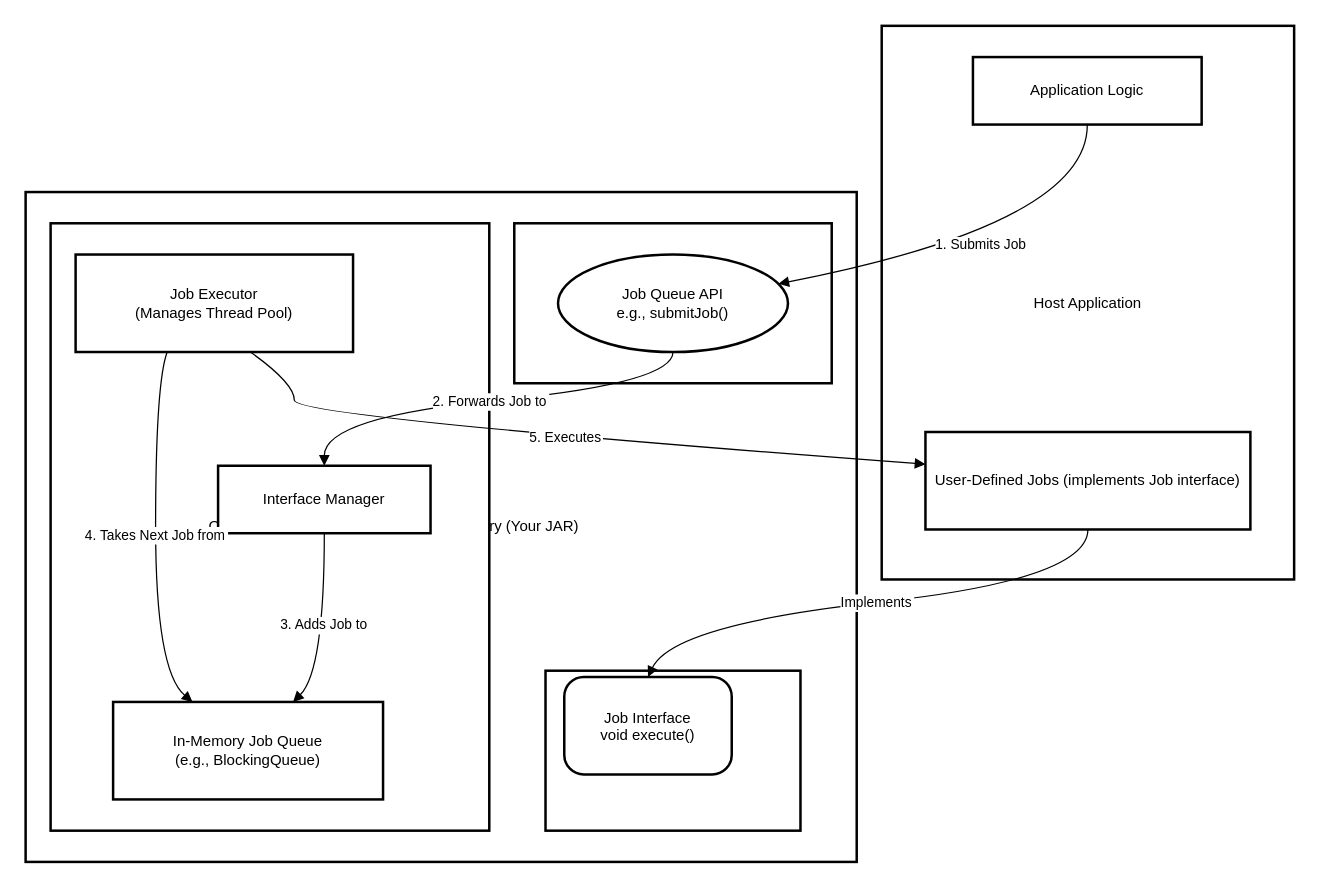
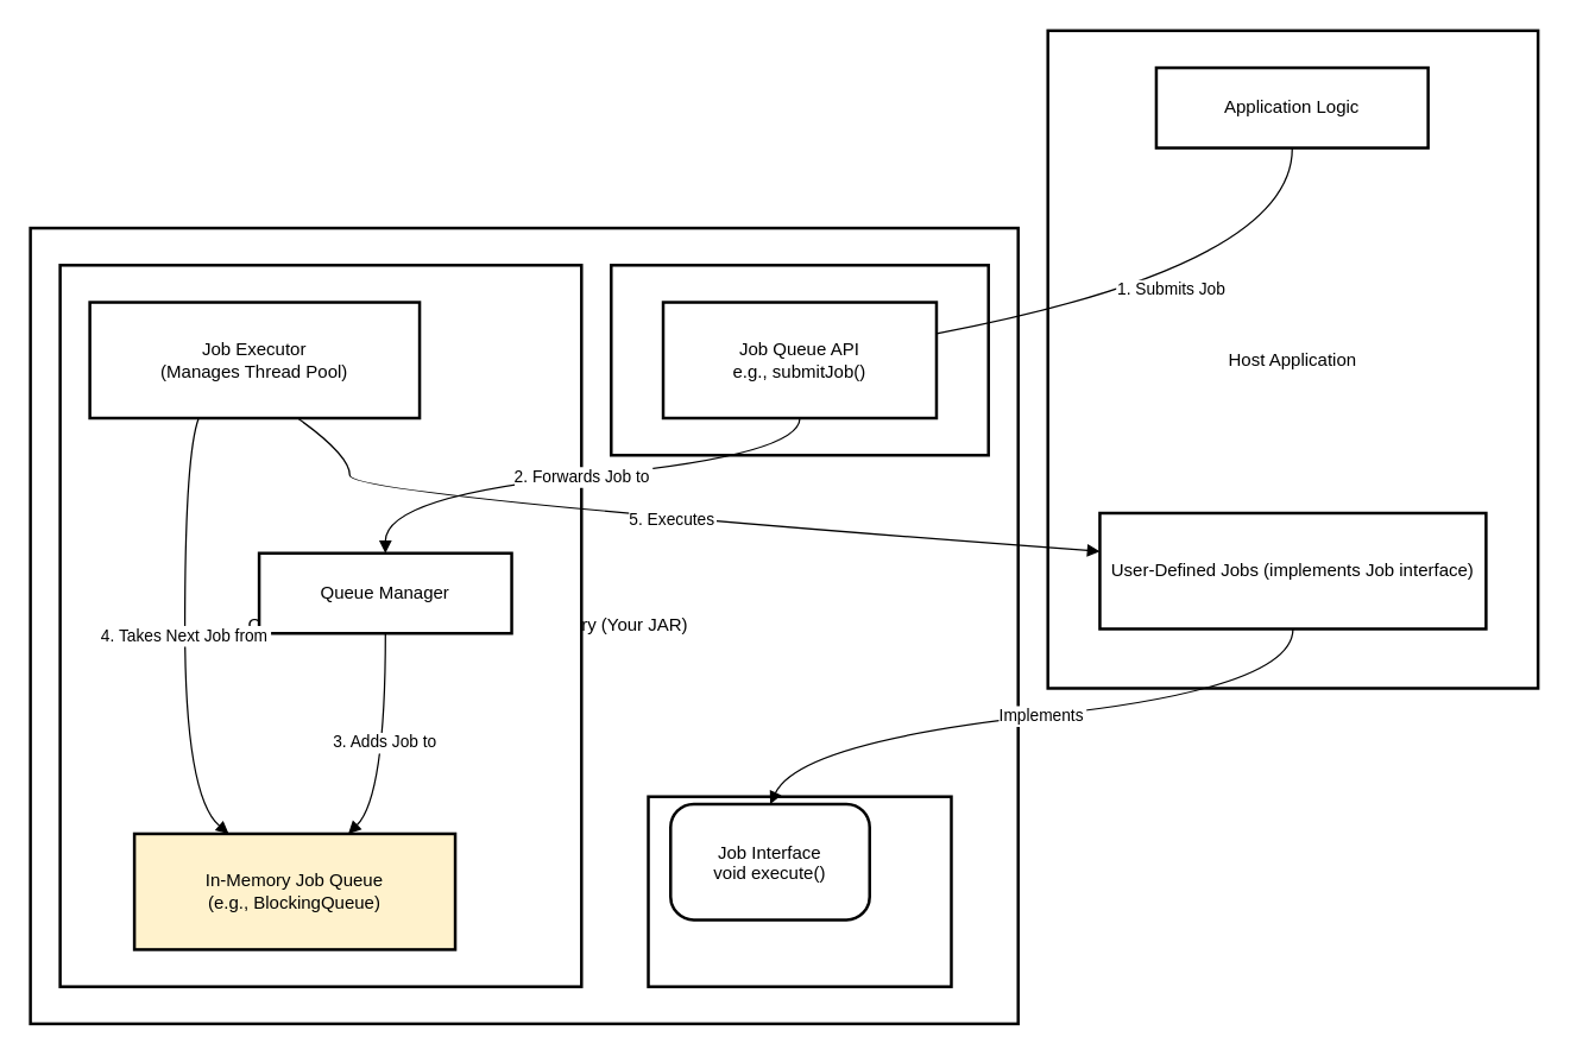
- <mxCell id="14" value="1. Submits Job" style="curved=1;startArrow=none;endArrow=block;exitX=0.5;exitY=1;entryX=1;entryY=0.27;rounded=0;" edge="1" parent="1" source="7" target="9"><mxGeometry relative="1" as="geometry"><Array as="points"><mxPoint x="870" y="178" /></Array></mxGeometry></mxCell>
+ <mxCell id="14" value="1. Submits Job" style="curved=1;startArrow=none;endArrow=none;exitX=0.5;exitY=1;entryX=1;entryY=0.27;rounded=0;" edge="1" parent="1" source="7" target="9"><mxGeometry relative="1" as="geometry"><Array as="points"><mxPoint x="870" y="178" /></Array></mxGeometry></mxCell>
- <mxCell id="9" value="Job Queue API &#10; e.g., submitJob()" style="ellipse;whiteSpace=wrap;strokeWidth=2;" vertex="1" parent="1"><mxGeometry x="446" y="203" width="184" height="78" as="geometry" /></mxCell>
+ <mxCell id="9" value="Job Queue API &#10; e.g., submitJob()" style="whiteSpace=wrap;strokeWidth=2;" vertex="1" parent="1"><mxGeometry x="446" y="203" width="184" height="78" as="geometry" /></mxCell>
- <mxCell id="10" value="Interface Manager" style="whiteSpace=wrap;strokeWidth=2;" vertex="1" parent="1"><mxGeometry x="174" y="372" width="170" height="54" as="geometry" /></mxCell>
+ <mxCell id="10" value="Queue Manager" style="whiteSpace=wrap;strokeWidth=2;" vertex="1" parent="1"><mxGeometry x="174" y="372" width="170" height="54" as="geometry" /></mxCell>
- <mxCell id="11" value="In-Memory Job Queue &#10; (e.g., BlockingQueue)" style="whiteSpace=wrap;strokeWidth=2;" vertex="1" parent="1"><mxGeometry x="90" y="561" width="216" height="78" as="geometry" /></mxCell>
+ <mxCell id="11" value="In-Memory Job Queue &#10; (e.g., BlockingQueue)" style="whiteSpace=wrap;strokeWidth=2;fillColor=#fff2cc;" vertex="1" parent="1"><mxGeometry x="90" y="561" width="216" height="78" as="geometry" /></mxCell>
